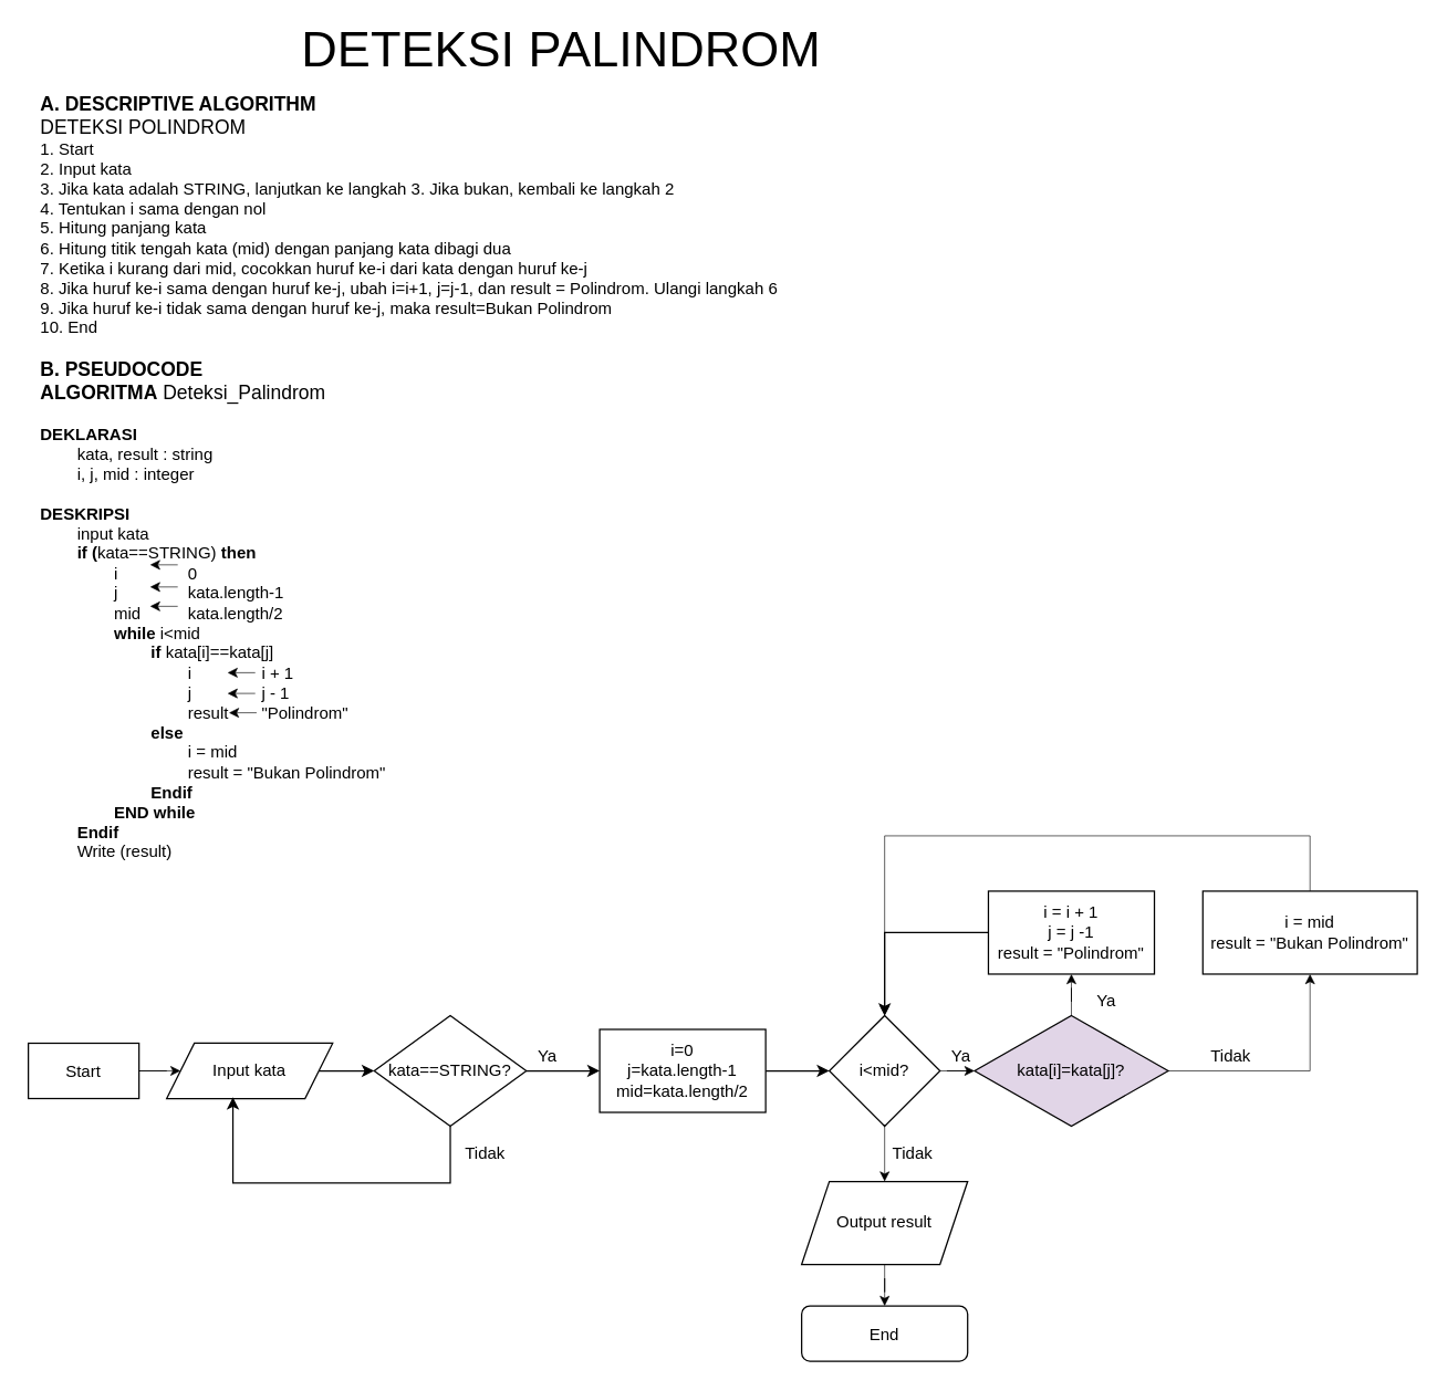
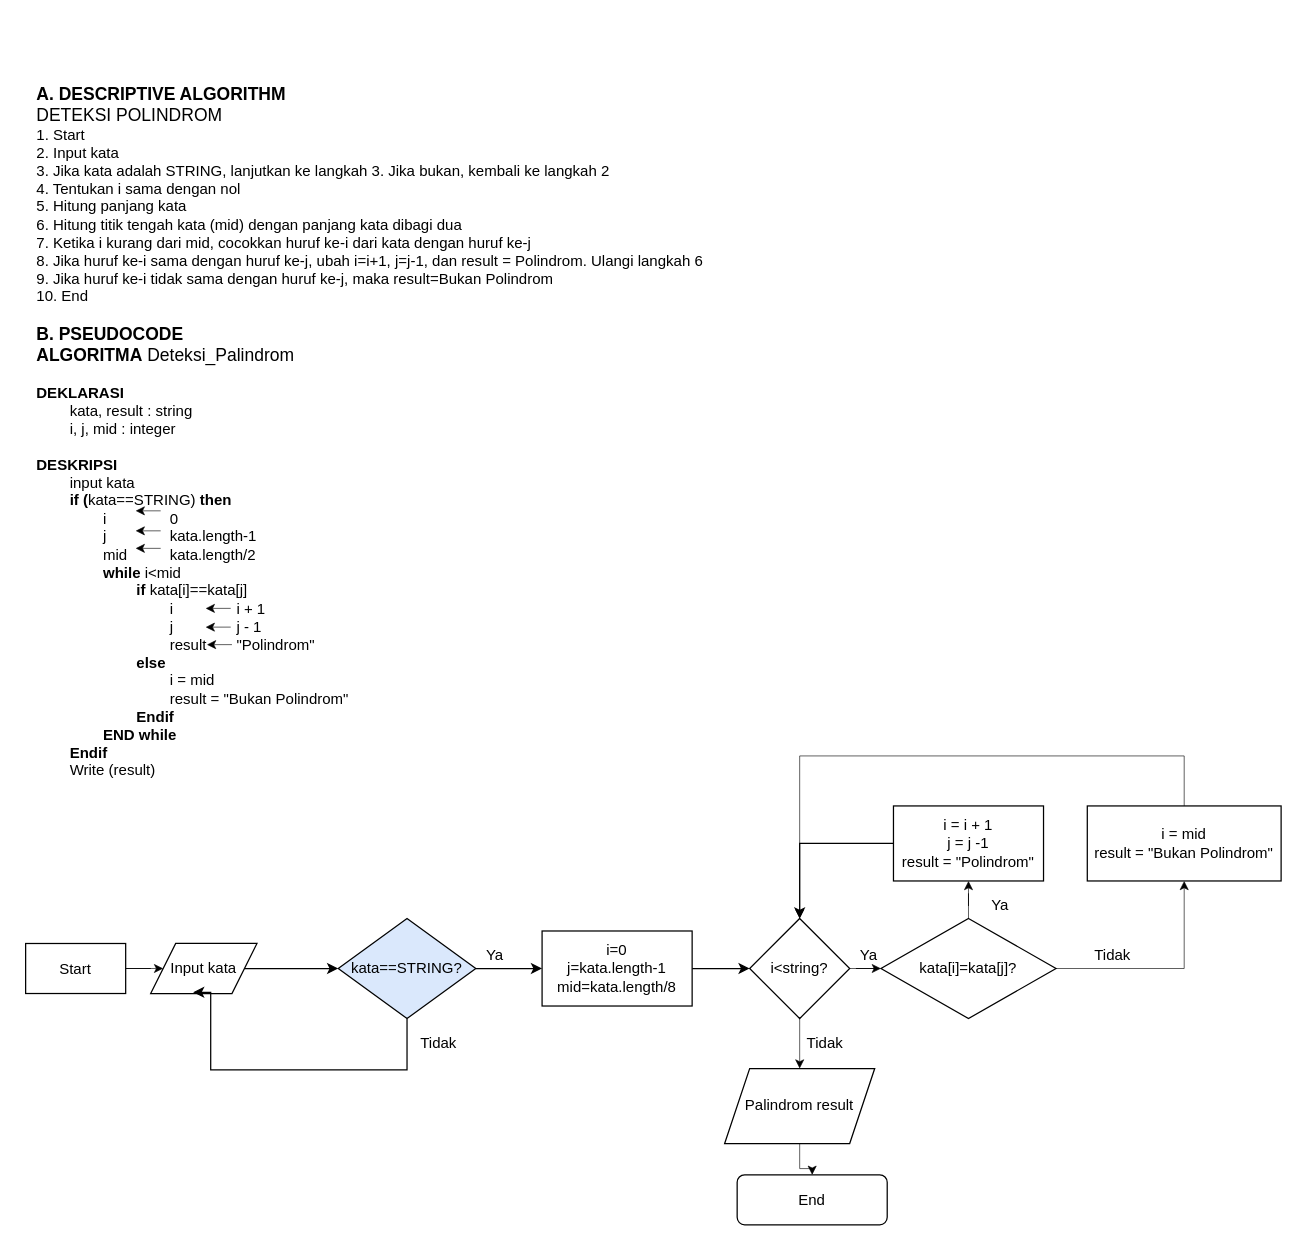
- <mxCell id="2" value="&lt;font style=&quot;font-size: 36px&quot;&gt;DETEKSI PALINDROM&lt;/font&gt;" style="text;html=1;resizable=0;autosize=1;align=center;verticalAlign=middle;points=[];fillColor=none;strokeColor=none;rounded=0;" parent="1" vertex="1"><mxGeometry x="210" y="20" width="390" height="30" as="geometry" /></mxCell>
- <mxCell id="15" value="Input kata" style="shape=parallelogram;perimeter=parallelogramPerimeter;whiteSpace=wrap;html=1;fixedSize=1;fontSize=12;" parent="1" vertex="1"><mxGeometry x="120" y="754" width="120" height="40" as="geometry" /></mxCell>
+ <mxCell id="15" value="Input kata" style="shape=parallelogram;perimeter=parallelogramPerimeter;whiteSpace=wrap;html=1;fixedSize=1;fontSize=12;" parent="1" vertex="1"><mxGeometry x="120" y="754" width="85" height="40" as="geometry" /></mxCell>
- <mxCell id="36" value="kata==STRING?" style="rhombus;whiteSpace=wrap;html=1;" vertex="1" parent="1"><mxGeometry x="270" y="734" width="110" height="80" as="geometry" /></mxCell>
+ <mxCell id="36" value="kata==STRING?" style="rhombus;whiteSpace=wrap;html=1;fillColor=#dae8fc;" vertex="1" parent="1"><mxGeometry x="270" y="734" width="110" height="80" as="geometry" /></mxCell>
- <mxCell id="17" value="i=0&lt;br&gt;j=kata.length-1&lt;br&gt;mid=kata.length/2" style="rounded=0;whiteSpace=wrap;html=1;fontSize=12;" parent="1" vertex="1"><mxGeometry x="433" y="744" width="120" height="60" as="geometry" /></mxCell>
+ <mxCell id="17" value="i=0&lt;br&gt;j=kata.length-1&lt;br&gt;mid=kata.length/8" style="rounded=0;whiteSpace=wrap;html=1;fontSize=12;" parent="1" vertex="1"><mxGeometry x="433" y="744" width="120" height="60" as="geometry" /></mxCell>
- <mxCell id="20" value="i&amp;lt;mid?" style="rhombus;whiteSpace=wrap;html=1;fontSize=12;" parent="1" vertex="1"><mxGeometry x="599" y="734" width="80" height="80" as="geometry" /></mxCell>
+ <mxCell id="20" value="i&amp;lt;string?" style="rhombus;whiteSpace=wrap;html=1;fontSize=12;" parent="1" vertex="1"><mxGeometry x="599" y="734" width="80" height="80" as="geometry" /></mxCell>
- <mxCell id="23" value="kata[i]=kata[j]?" style="rhombus;whiteSpace=wrap;html=1;fontSize=12;fillColor=#e1d5e7;" parent="1" vertex="1"><mxGeometry x="704" y="734" width="140" height="80" as="geometry" /></mxCell>
+ <mxCell id="23" value="kata[i]=kata[j]?" style="rhombus;whiteSpace=wrap;html=1;fontSize=12;" parent="1" vertex="1"><mxGeometry x="704" y="734" width="140" height="80" as="geometry" /></mxCell>
- <mxCell id="29" value="Output result" style="shape=parallelogram;perimeter=parallelogramPerimeter;whiteSpace=wrap;html=1;fixedSize=1;fontSize=12;" parent="1" vertex="1"><mxGeometry x="579" y="854" width="120" height="60" as="geometry" /></mxCell>
+ <mxCell id="29" value="Palindrom result" style="shape=parallelogram;perimeter=parallelogramPerimeter;whiteSpace=wrap;html=1;fixedSize=1;fontSize=12;" parent="1" vertex="1"><mxGeometry x="579" y="854" width="120" height="60" as="geometry" /></mxCell>
- <mxCell id="13" value="&lt;font style=&quot;font-size: 12px&quot;&gt;End&lt;/font&gt;" style="rounded=1;whiteSpace=wrap;html=1;fontSize=14;" parent="1" vertex="1"><mxGeometry x="579" y="944" width="120" height="40" as="geometry" /></mxCell>
+ <mxCell id="13" value="&lt;font style=&quot;font-size: 12px&quot;&gt;End&lt;/font&gt;" style="rounded=1;whiteSpace=wrap;html=1;fontSize=14;" parent="1" vertex="1"><mxGeometry x="589" y="939" width="120" height="40" as="geometry" /></mxCell>
